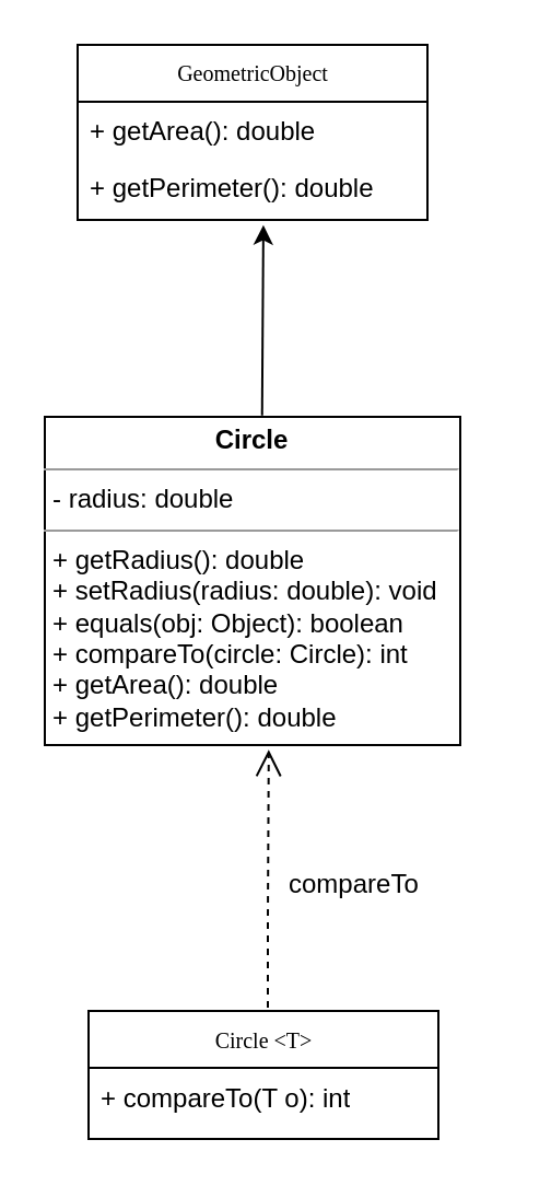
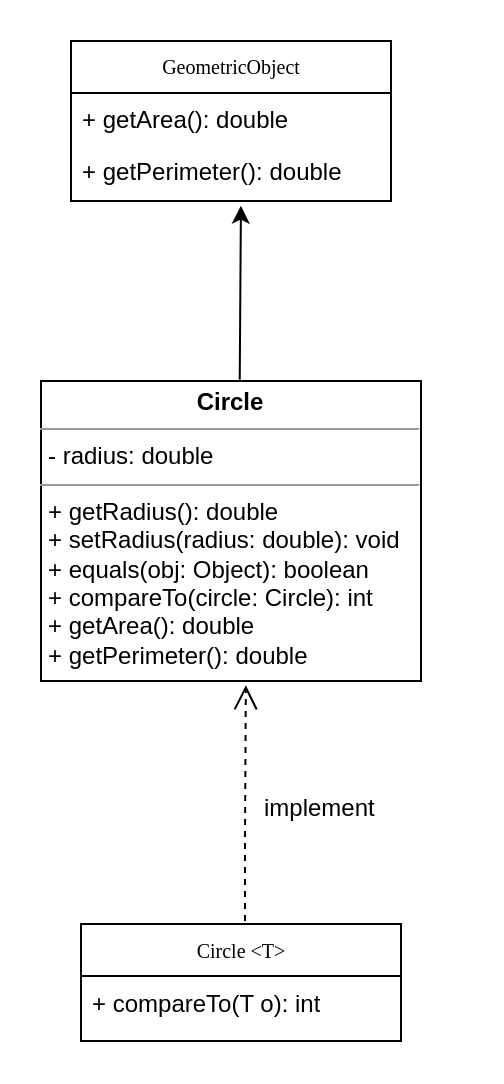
- <mxCell id="10" value="compareTo" style="text;whiteSpace=wrap;html=1;" vertex="1" parent="1"><mxGeometry x="130" y="390" width="100" height="40" as="geometry" /></mxCell>
+ <mxCell id="10" value="implement" style="text;whiteSpace=wrap;html=1;" vertex="1" parent="1"><mxGeometry x="130" y="390" width="100" height="40" as="geometry" /></mxCell>
